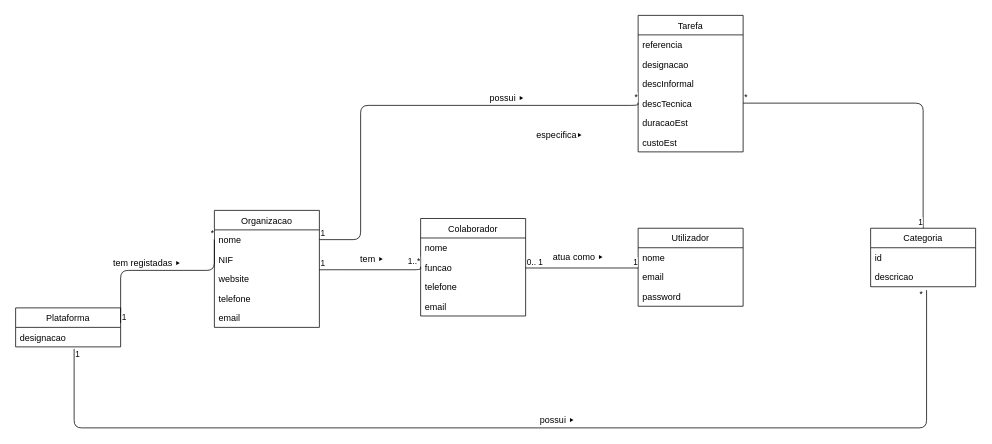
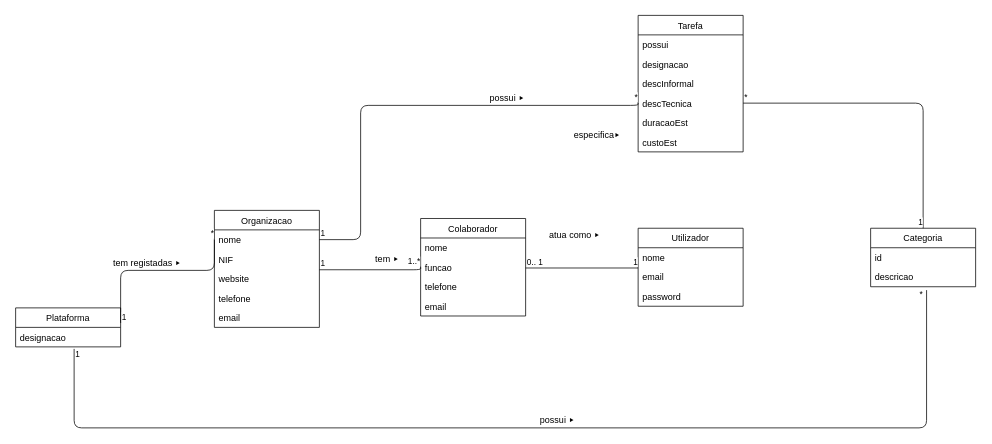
- <mxCell id="32" value="referencia" style="text;strokeColor=none;fillColor=none;align=left;verticalAlign=top;spacingLeft=4;spacingRight=4;overflow=hidden;rotatable=0;points=[[0,0.5],[1,0.5]];portConstraint=eastwest;" vertex="1" parent="31"><mxGeometry y="26" width="140" height="26" as="geometry" /></mxCell>
+ <mxCell id="32" value="possui" style="text;strokeColor=none;fillColor=none;align=left;verticalAlign=top;spacingLeft=4;spacingRight=4;overflow=hidden;rotatable=0;points=[[0,0.5],[1,0.5]];portConstraint=eastwest;" vertex="1" parent="31"><mxGeometry y="26" width="140" height="26" as="geometry" /></mxCell>
- <mxCell id="42" value="especifica&lt;span style=&quot;font-family: &amp;#34;arial&amp;#34; , &amp;#34;segoe ui emoji&amp;#34; , &amp;#34;apple color emoji&amp;#34; , &amp;#34;noto color emoji&amp;#34; , &amp;#34;segoe ui symbol&amp;#34;&quot;&gt;&lt;font style=&quot;font-size: 10px&quot;&gt;⯈&lt;/font&gt;&lt;/span&gt;" style="text;html=1;align=center;verticalAlign=middle;resizable=0;points=[];autosize=1;" vertex="1" parent="1"><mxGeometry x="705" y="170" width="80" height="20" as="geometry" /></mxCell>
+ <mxCell id="42" value="especifica&lt;span style=&quot;font-family: &amp;#34;arial&amp;#34; , &amp;#34;segoe ui emoji&amp;#34; , &amp;#34;apple color emoji&amp;#34; , &amp;#34;noto color emoji&amp;#34; , &amp;#34;segoe ui symbol&amp;#34;&quot;&gt;&lt;font style=&quot;font-size: 10px&quot;&gt;⯈&lt;/font&gt;&lt;/span&gt;" style="text;html=1;align=center;verticalAlign=middle;resizable=0;points=[];autosize=1;" vertex="1" parent="1"><mxGeometry x="755" y="170" width="80" height="20" as="geometry" /></mxCell>
- <mxCell id="18" value="atua como&amp;nbsp;&lt;span style=&quot;font-family: &amp;#34;arial&amp;#34; , &amp;#34;segoe ui emoji&amp;#34; , &amp;#34;apple color emoji&amp;#34; , &amp;#34;noto color emoji&amp;#34; , &amp;#34;segoe ui symbol&amp;#34;&quot;&gt;&lt;font style=&quot;font-size: 10px&quot;&gt;⯈&lt;/font&gt;&lt;/span&gt;" style="text;html=1;align=center;verticalAlign=middle;resizable=0;points=[];autosize=1;" vertex="1" parent="1"><mxGeometry x="730" y="332.82" width="80" height="20" as="geometry" /></mxCell>
+ <mxCell id="18" value="atua como&amp;nbsp;&lt;span style=&quot;font-family: &amp;#34;arial&amp;#34; , &amp;#34;segoe ui emoji&amp;#34; , &amp;#34;apple color emoji&amp;#34; , &amp;#34;noto color emoji&amp;#34; , &amp;#34;segoe ui symbol&amp;#34;&quot;&gt;&lt;font style=&quot;font-size: 10px&quot;&gt;⯈&lt;/font&gt;&lt;/span&gt;" style="text;html=1;align=center;verticalAlign=middle;resizable=0;points=[];autosize=1;" vertex="1" parent="1"><mxGeometry x="725" y="302.82" width="80" height="20" as="geometry" /></mxCell>
- <mxCell id="30" value="tem&amp;nbsp;&lt;span style=&quot;font-family: &amp;#34;arial&amp;#34; , &amp;#34;segoe ui emoji&amp;#34; , &amp;#34;apple color emoji&amp;#34; , &amp;#34;noto color emoji&amp;#34; , &amp;#34;segoe ui symbol&amp;#34;&quot;&gt;&lt;font style=&quot;font-size: 10px&quot;&gt;⯈&lt;/font&gt;&lt;/span&gt;" style="text;html=1;align=center;verticalAlign=middle;resizable=0;points=[];autosize=1;" vertex="1" parent="1"><mxGeometry x="470" y="335.17" width="50" height="20" as="geometry" /></mxCell>
+ <mxCell id="30" value="tem&amp;nbsp;&lt;span style=&quot;font-family: &amp;#34;arial&amp;#34; , &amp;#34;segoe ui emoji&amp;#34; , &amp;#34;apple color emoji&amp;#34; , &amp;#34;noto color emoji&amp;#34; , &amp;#34;segoe ui symbol&amp;#34;&quot;&gt;&lt;font style=&quot;font-size: 10px&quot;&gt;⯈&lt;/font&gt;&lt;/span&gt;" style="text;html=1;align=center;verticalAlign=middle;resizable=0;points=[];autosize=1;" vertex="1" parent="1"><mxGeometry x="490" y="335.17" width="50" height="20" as="geometry" /></mxCell>
